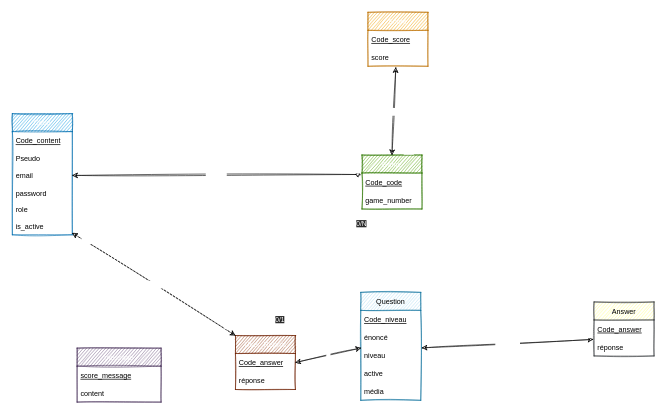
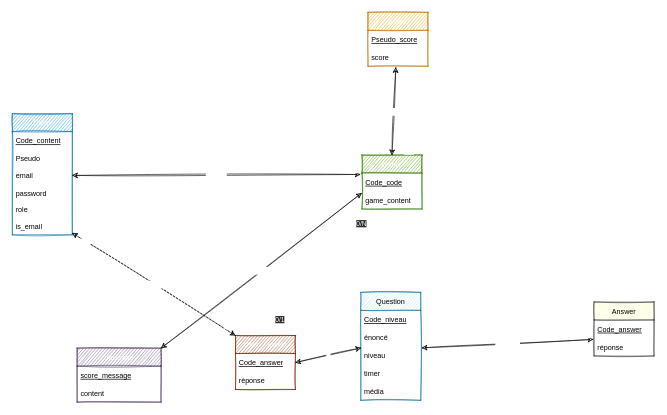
- <mxCell id="13" value="Code_score" style="text;strokeColor=none;fillColor=none;align=left;verticalAlign=middle;spacingLeft=4;spacingRight=4;overflow=hidden;points=[[0,0.5],[1,0.5]];portConstraint=eastwest;rotatable=0;fontStyle=4;rounded=0;sketch=1;" parent="12" vertex="1"><mxGeometry y="30" width="100" height="30" as="geometry" /></mxCell>
+ <mxCell id="13" value="Pseudo_score" style="text;strokeColor=none;fillColor=none;align=left;verticalAlign=middle;spacingLeft=4;spacingRight=4;overflow=hidden;points=[[0,0.5],[1,0.5]];portConstraint=eastwest;rotatable=0;fontStyle=4;rounded=0;sketch=1;" parent="12" vertex="1"><mxGeometry y="30" width="100" height="30" as="geometry" /></mxCell>
- <mxCell id="15" value="" style="endArrow=diamond;html=1;fontColor=#FFFFFF;entryX=-0.026;entryY=0.081;entryDx=0;entryDy=0;entryPerimeter=0;startArrow=classic;startFill=1;exitX=1;exitY=0.5;exitDx=0;exitDy=0;sketch=1;" parent="1" source="5" target="10" edge="1"><mxGeometry relative="1" as="geometry"><mxPoint x="462" y="260" as="sourcePoint" /><mxPoint x="691" y="91" as="targetPoint" /></mxGeometry></mxCell>
+ <mxCell id="15" value="" style="endArrow=classic;html=1;fontColor=#FFFFFF;entryX=-0.026;entryY=0.081;entryDx=0;entryDy=0;entryPerimeter=0;startArrow=classic;startFill=1;exitX=1;exitY=0.5;exitDx=0;exitDy=0;sketch=1;" parent="1" source="5" target="10" edge="1"><mxGeometry relative="1" as="geometry"><mxPoint x="462" y="260" as="sourcePoint" /><mxPoint x="691" y="91" as="targetPoint" /></mxGeometry></mxCell>
- <mxCell id="11" value="game_number" style="text;strokeColor=none;fillColor=none;align=left;verticalAlign=middle;spacingLeft=4;spacingRight=4;overflow=hidden;points=[[0,0.5],[1,0.5]];portConstraint=eastwest;rotatable=0;fontStyle=0;rounded=0;sketch=1;" parent="9" vertex="1"><mxGeometry y="60" width="100" height="30" as="geometry" /></mxCell>
+ <mxCell id="11" value="game_content" style="text;strokeColor=none;fillColor=none;align=left;verticalAlign=middle;spacingLeft=4;spacingRight=4;overflow=hidden;points=[[0,0.5],[1,0.5]];portConstraint=eastwest;rotatable=0;fontStyle=0;rounded=0;sketch=1;" parent="9" vertex="1"><mxGeometry y="60" width="100" height="30" as="geometry" /></mxCell>
- <mxCell id="8" value="is_active" style="text;strokeColor=none;fillColor=none;align=left;verticalAlign=middle;spacingLeft=4;spacingRight=4;overflow=hidden;points=[[0,0.5],[1,0.5]];portConstraint=eastwest;rotatable=0;rounded=0;sketch=1;" parent="2" vertex="1"><mxGeometry y="174" width="100" height="28" as="geometry" /></mxCell>
+ <mxCell id="8" value="is_email" style="text;strokeColor=none;fillColor=none;align=left;verticalAlign=middle;spacingLeft=4;spacingRight=4;overflow=hidden;points=[[0,0.5],[1,0.5]];portConstraint=eastwest;rotatable=0;rounded=0;sketch=1;" parent="2" vertex="1"><mxGeometry y="174" width="100" height="28" as="geometry" /></mxCell>
+ <mxCell id="42" value="" style="endArrow=classic;html=1;fontColor=#FFFFFF;startArrow=classic;startFill=1;entryX=-0.006;entryY=1.115;entryDx=0;entryDy=0;exitX=1;exitY=0;exitDx=0;exitDy=0;entryPerimeter=0;sketch=1;" parent="1" source="36" target="10" edge="1"><mxGeometry relative="1" as="geometry"><mxPoint x="414" y="572" as="sourcePoint" /><mxPoint x="338" y="366" as="targetPoint" /></mxGeometry></mxCell>
+ <mxCell id="43" value="fait partie" style="edgeLabel;resizable=0;html=1;align=center;verticalAlign=middle;fontColor=#FFFFFF;sketch=1;" parent="42" connectable="0" vertex="1"><mxGeometry relative="1" as="geometry" /></mxCell>
- <mxCell id="39" value="User_Rejoint" style="swimlane;fontStyle=0;childLayout=stackLayout;horizontal=1;startSize=30;horizontalStack=0;resizeParent=1;resizeParentMax=0;resizeLast=0;collapsible=1;marginBottom=0;fillColor=#a0522d;strokeColor=#6D1F00;rounded=0;fontColor=#ffffff;sketch=1;" parent="1" vertex="1"><mxGeometry x="392" y="559" width="100" height="90" as="geometry"><mxRectangle x="-1184" y="-603" width="52" height="30" as="alternateBounds" /></mxGeometry></mxCell>
+ <mxCell id="39" value="User_Answer" style="swimlane;fontStyle=0;childLayout=stackLayout;horizontal=1;startSize=30;horizontalStack=0;resizeParent=1;resizeParentMax=0;resizeLast=0;collapsible=1;marginBottom=0;fillColor=#a0522d;strokeColor=#6D1F00;rounded=0;fontColor=#ffffff;sketch=1;" parent="1" vertex="1"><mxGeometry x="392" y="559" width="100" height="90" as="geometry"><mxRectangle x="-1184" y="-603" width="52" height="30" as="alternateBounds" /></mxGeometry></mxCell>
- <mxCell id="23" value="active" style="text;strokeColor=none;fillColor=none;align=left;verticalAlign=middle;spacingLeft=4;spacingRight=4;overflow=hidden;points=[[0,0.5],[1,0.5]];portConstraint=eastwest;rotatable=0;fontStyle=0;rounded=0;sketch=1;" parent="19" vertex="1"><mxGeometry y="120" width="100" height="30" as="geometry" /></mxCell>
+ <mxCell id="23" value="timer" style="text;strokeColor=none;fillColor=none;align=left;verticalAlign=middle;spacingLeft=4;spacingRight=4;overflow=hidden;points=[[0,0.5],[1,0.5]];portConstraint=eastwest;rotatable=0;fontStyle=0;rounded=0;sketch=1;" parent="19" vertex="1"><mxGeometry y="120" width="100" height="30" as="geometry" /></mxCell>
